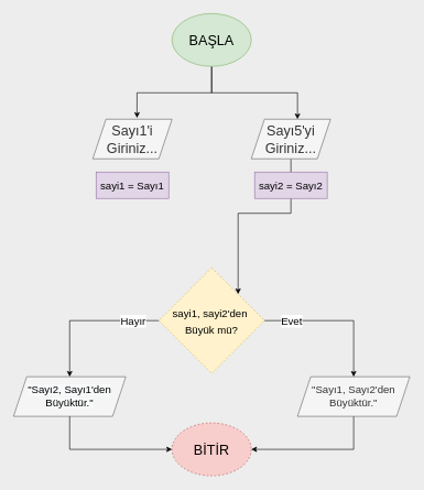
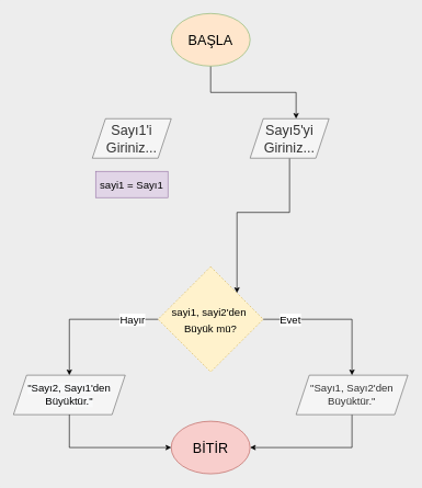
- <mxCell id="4" value="&lt;font style=&quot;font-size: 21px&quot; data-font-src=&quot;https://www.dafont.com/coolvetica.font&quot;&gt;BAŞLA&lt;/font&gt;" style="ellipse;whiteSpace=wrap;html=1;fillColor=#d5e8d4;strokeColor=#82b366;" vertex="1" parent="1"><mxGeometry x="260" y="20" width="120" height="80" as="geometry" /></mxCell>
+ <mxCell id="4" value="&lt;font style=&quot;font-size: 21px&quot; data-font-src=&quot;https://www.dafont.com/coolvetica.font&quot;&gt;BAŞLA&lt;/font&gt;" style="ellipse;whiteSpace=wrap;html=1;fillColor=#ffe6cc;strokeColor=#82b366;" vertex="1" parent="1"><mxGeometry x="260" y="20" width="120" height="80" as="geometry" /></mxCell>
- <mxCell id="3" style="edgeStyle=orthogonalEdgeStyle;rounded=0;orthogonalLoop=1;jettySize=auto;html=1;entryX=0.558;entryY=-0.033;entryDx=0;entryDy=0;entryPerimeter=0;fontSize=21;" edge="1" parent="1" source="4" target="6"><mxGeometry relative="1" as="geometry" /></mxCell>
- <mxCell id="10" value="sayi2 = Sayı2" style="rounded=0;whiteSpace=wrap;html=1;fontSize=16;fillColor=#e1d5e7;strokeColor=#9673a6;" vertex="1" parent="1"><mxGeometry x="385" y="260" width="110" height="40" as="geometry" /></mxCell>
- <mxCell id="5" value="&lt;font style=&quot;font-size: 21px&quot;&gt;BİTİR&lt;/font&gt;" style="ellipse;whiteSpace=wrap;html=1;fillColor=#f8cecc;strokeColor=#b85450;dashed=1;" vertex="1" parent="1"><mxGeometry x="260" y="640" width="120" height="80" as="geometry" /></mxCell>
+ <mxCell id="5" value="&lt;font style=&quot;font-size: 21px&quot;&gt;BİTİR&lt;/font&gt;" style="ellipse;whiteSpace=wrap;html=1;fillColor=#f8cecc;strokeColor=#b85450;" vertex="1" parent="1"><mxGeometry x="260" y="640" width="120" height="80" as="geometry" /></mxCell>
